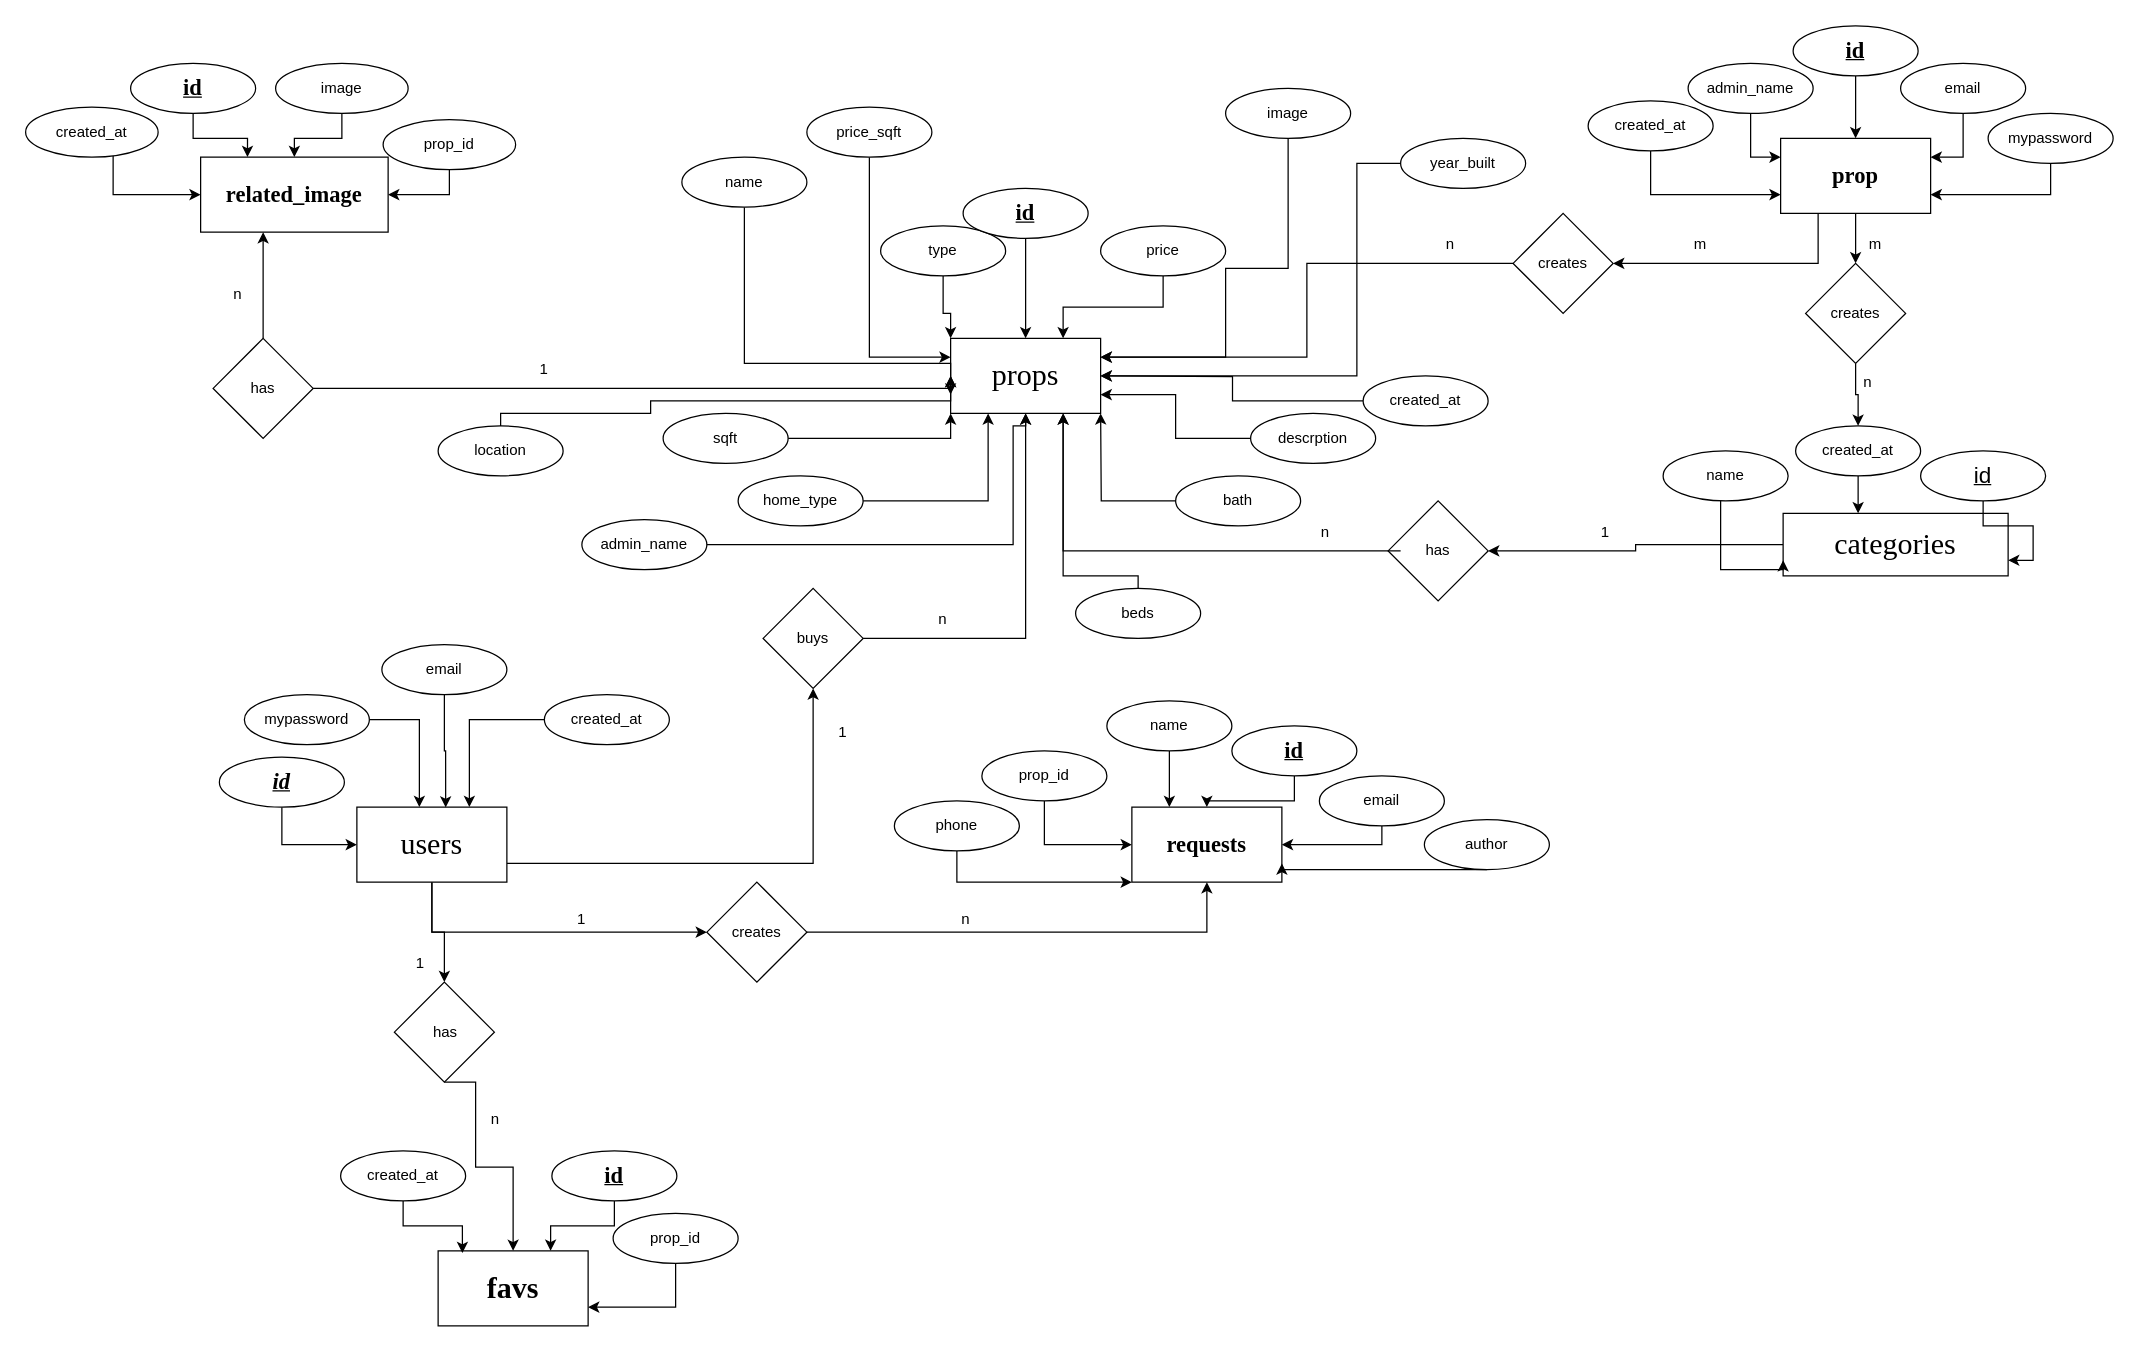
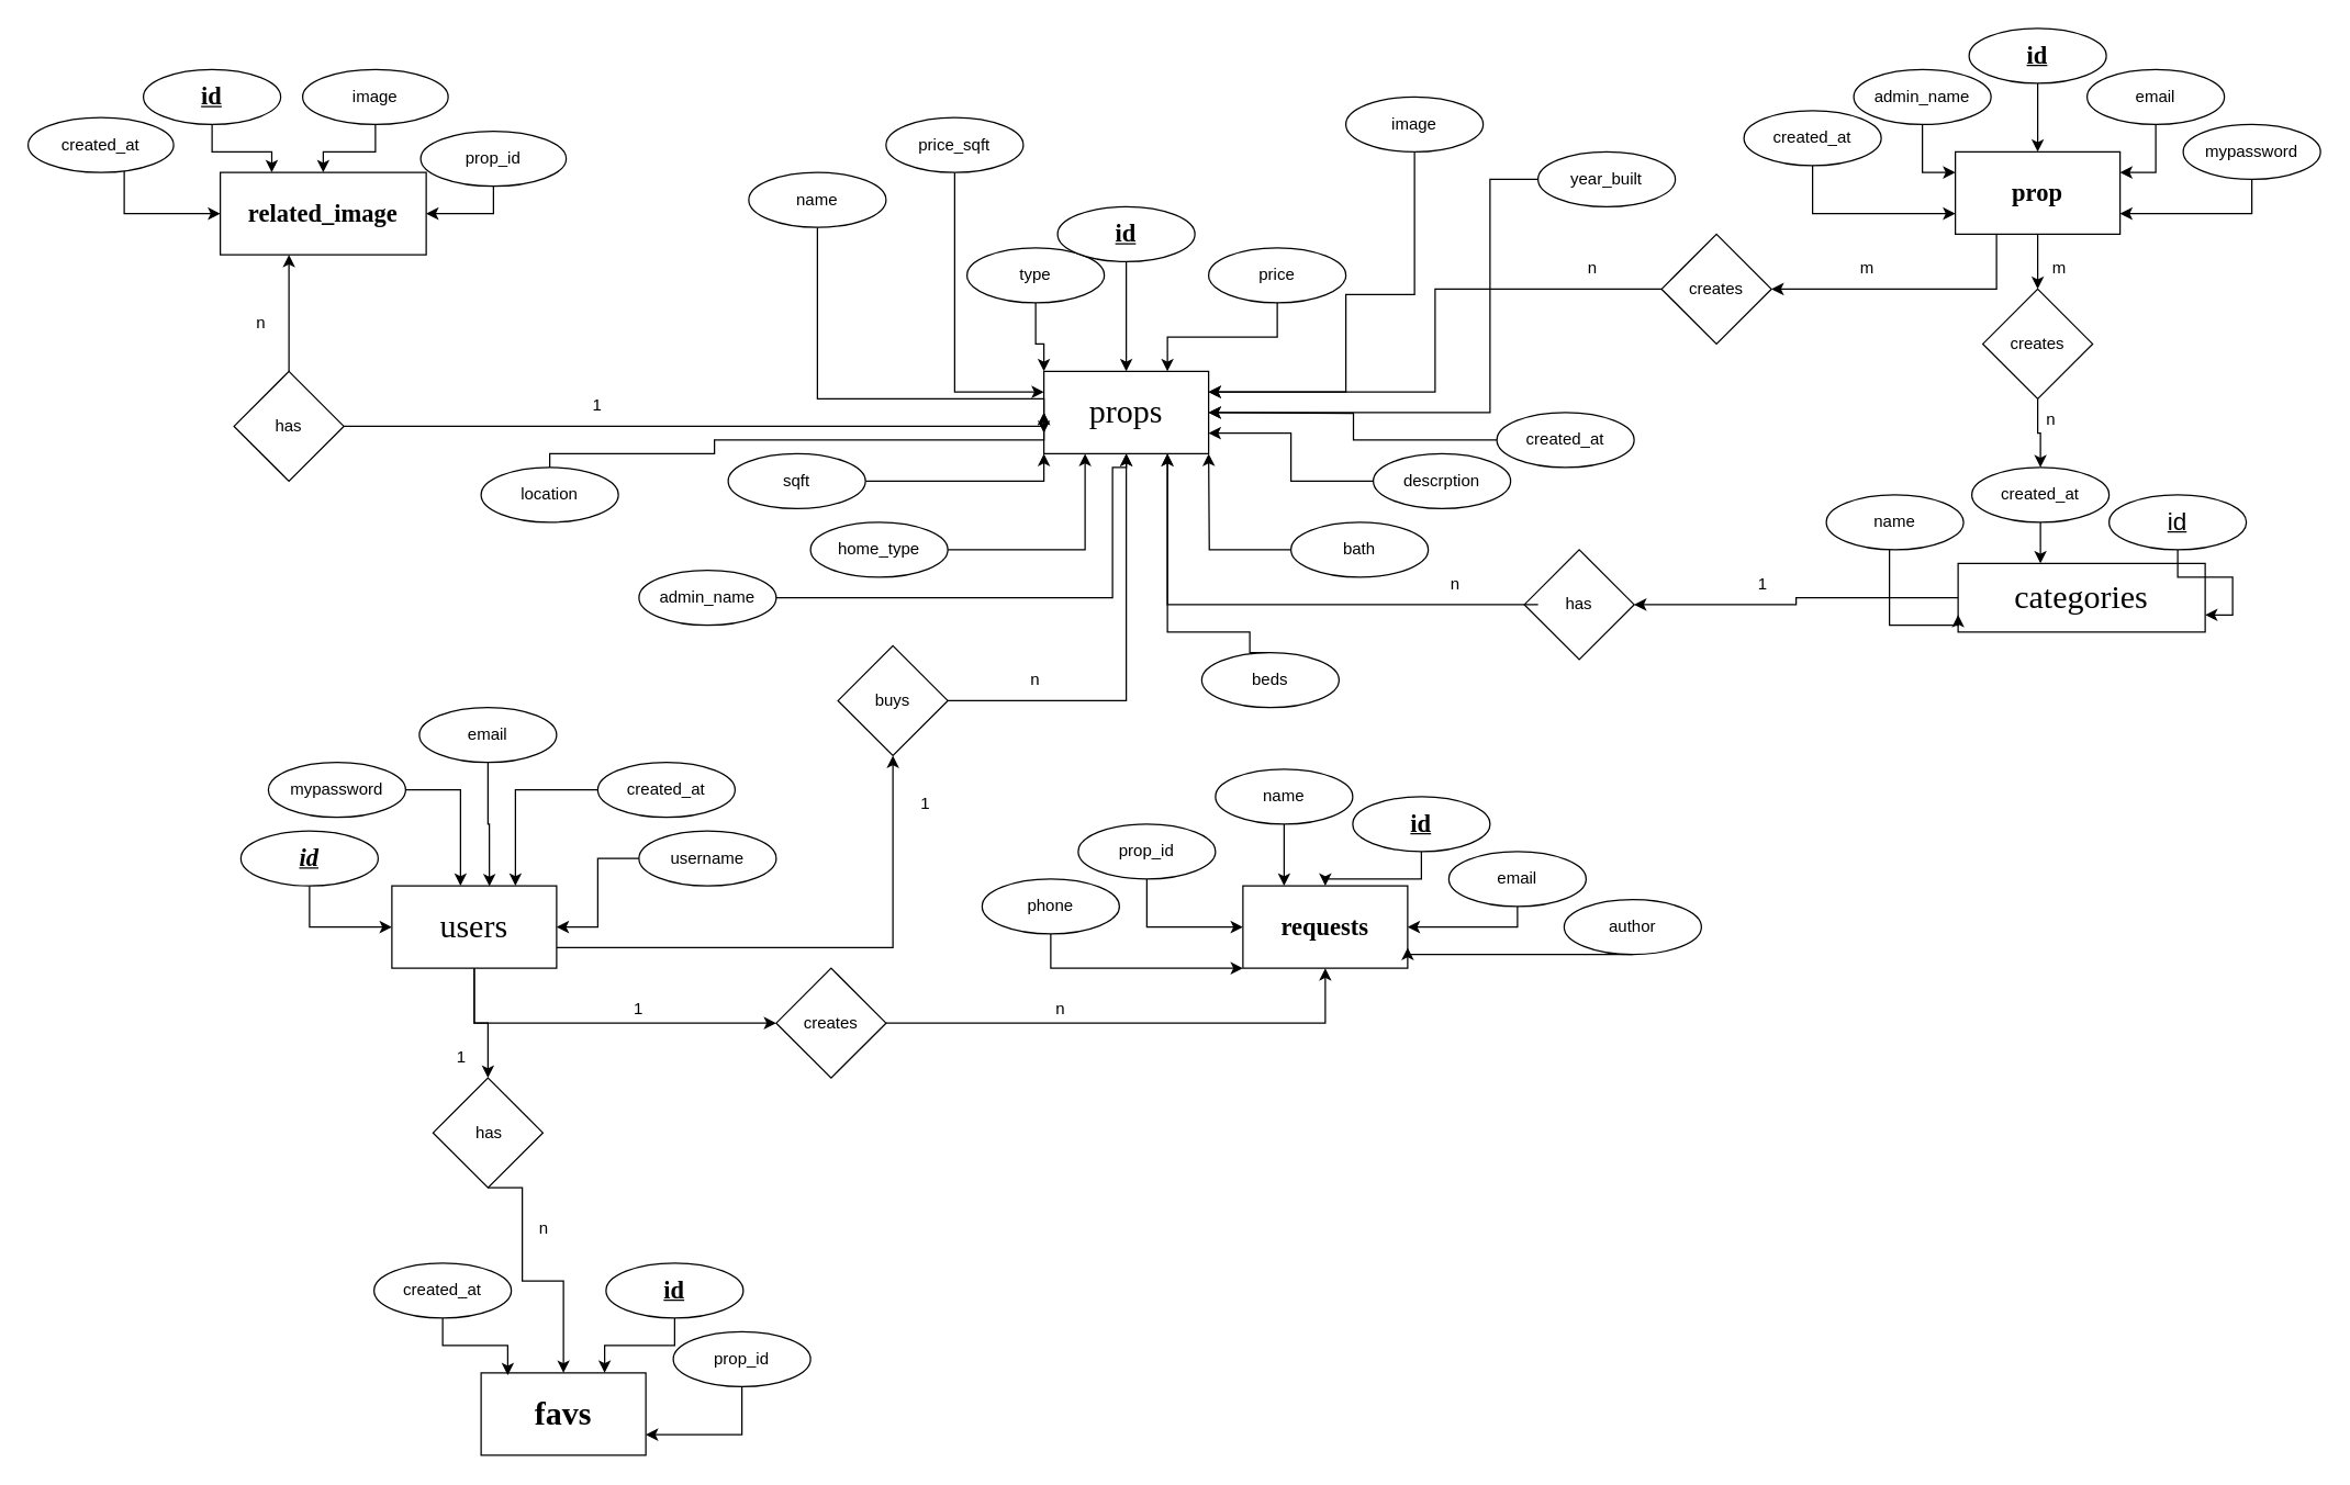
- <mxCell id="58" value="beds" style="ellipse;whiteSpace=wrap;html=1;" parent="1" vertex="1"><mxGeometry x="860" y="470" width="100" height="40" as="geometry" /></mxCell>
+ <mxCell id="58" value="beds" style="ellipse;whiteSpace=wrap;html=1;" parent="1" vertex="1"><mxGeometry x="875" y="475" width="100" height="40" as="geometry" /></mxCell>
+ <mxCell id="94" value="username" style="ellipse;whiteSpace=wrap;html=1;" parent="1" vertex="1"><mxGeometry x="465" y="605" width="100" height="40" as="geometry" /></mxCell>
+ <mxCell id="93" style="edgeStyle=orthogonalEdgeStyle;rounded=0;orthogonalLoop=1;jettySize=auto;html=1;entryX=1;entryY=0.5;entryDx=0;entryDy=0;" edge="1" parent="1" source="94" target="13"><mxGeometry relative="1" as="geometry" /></mxCell>
